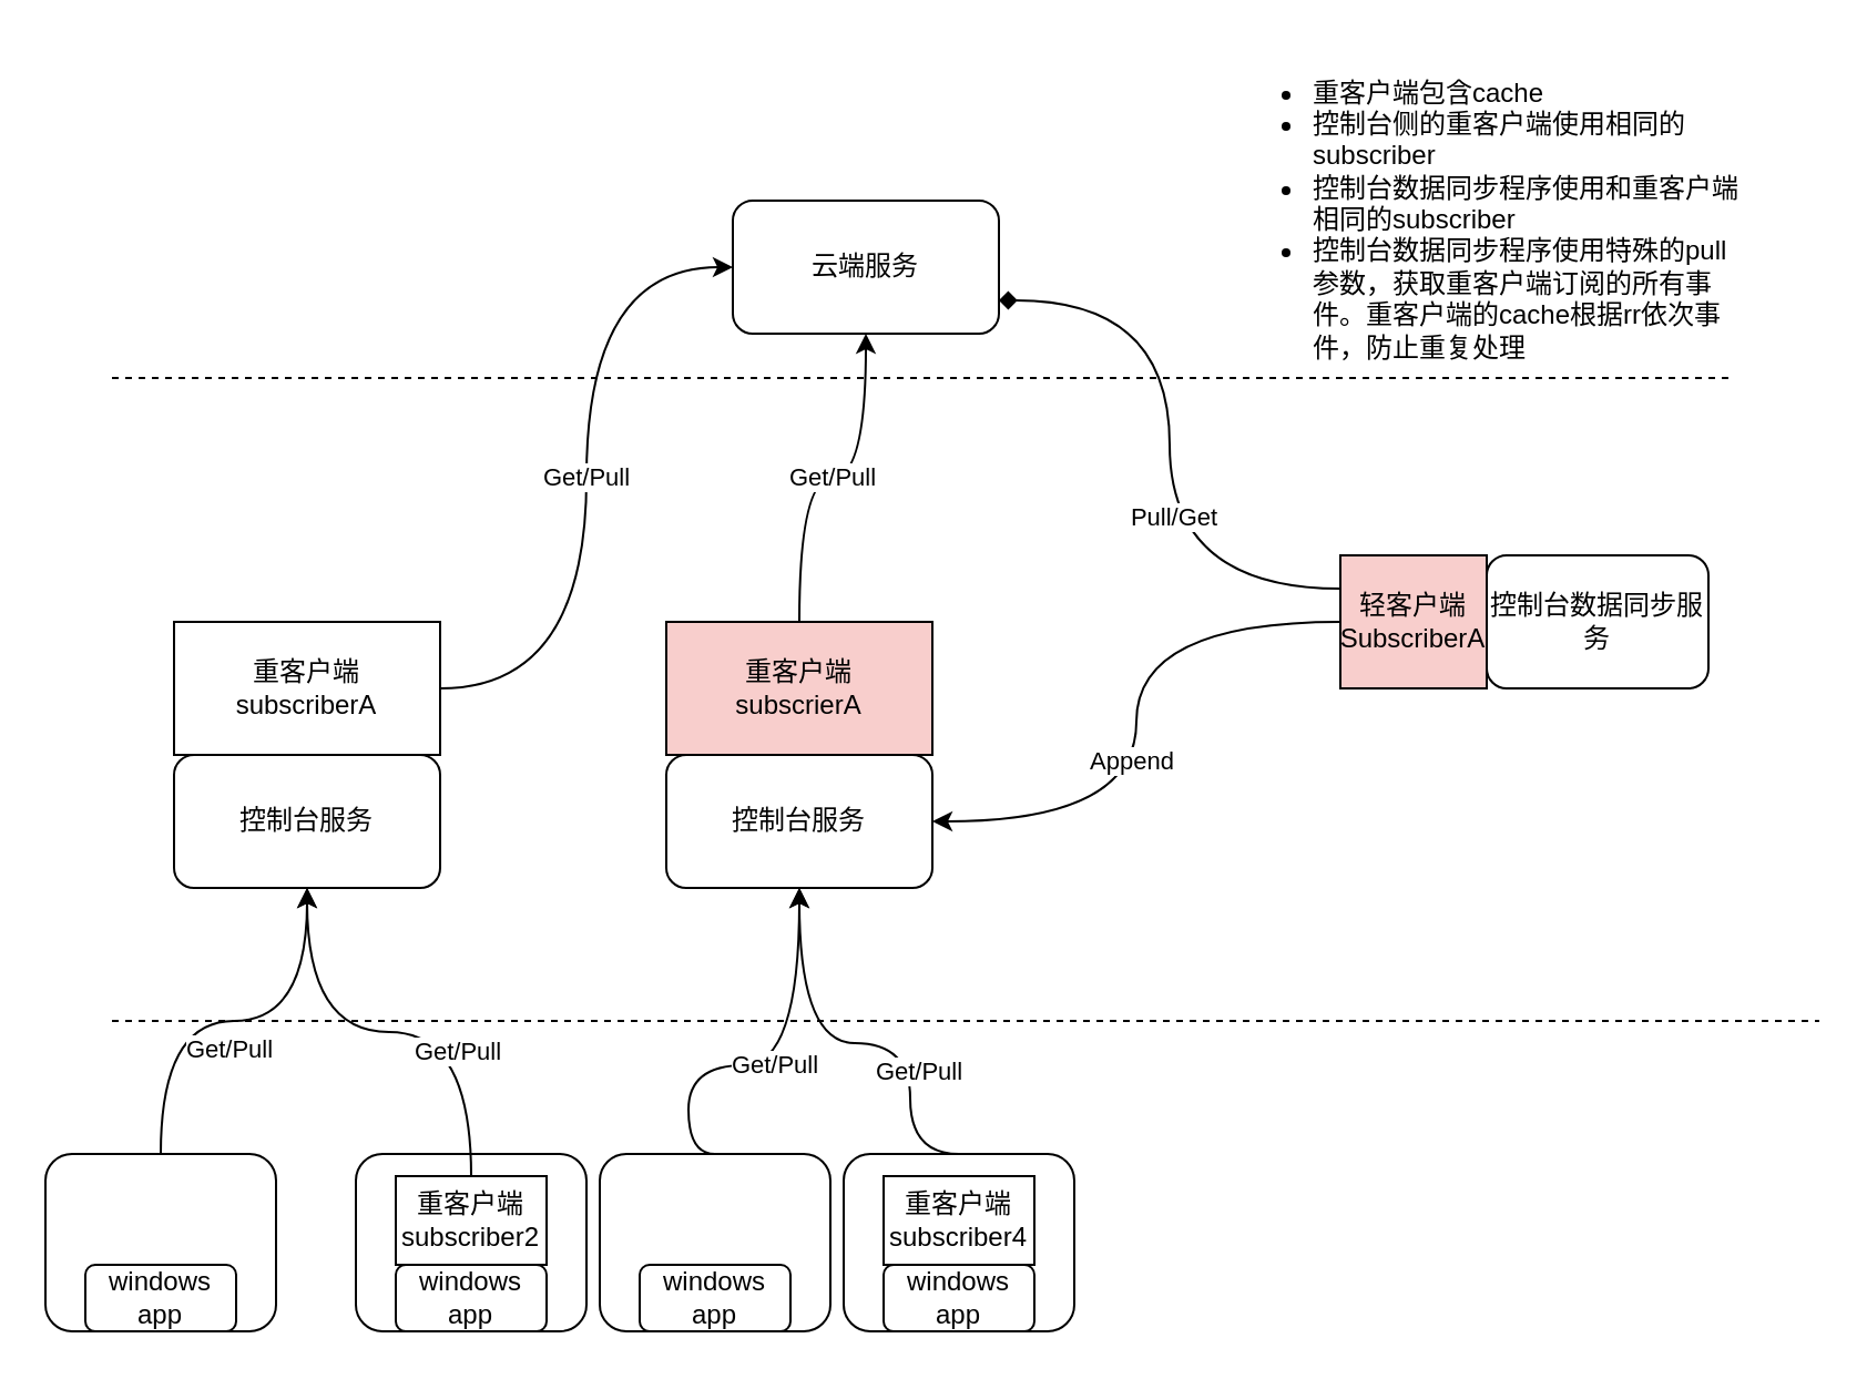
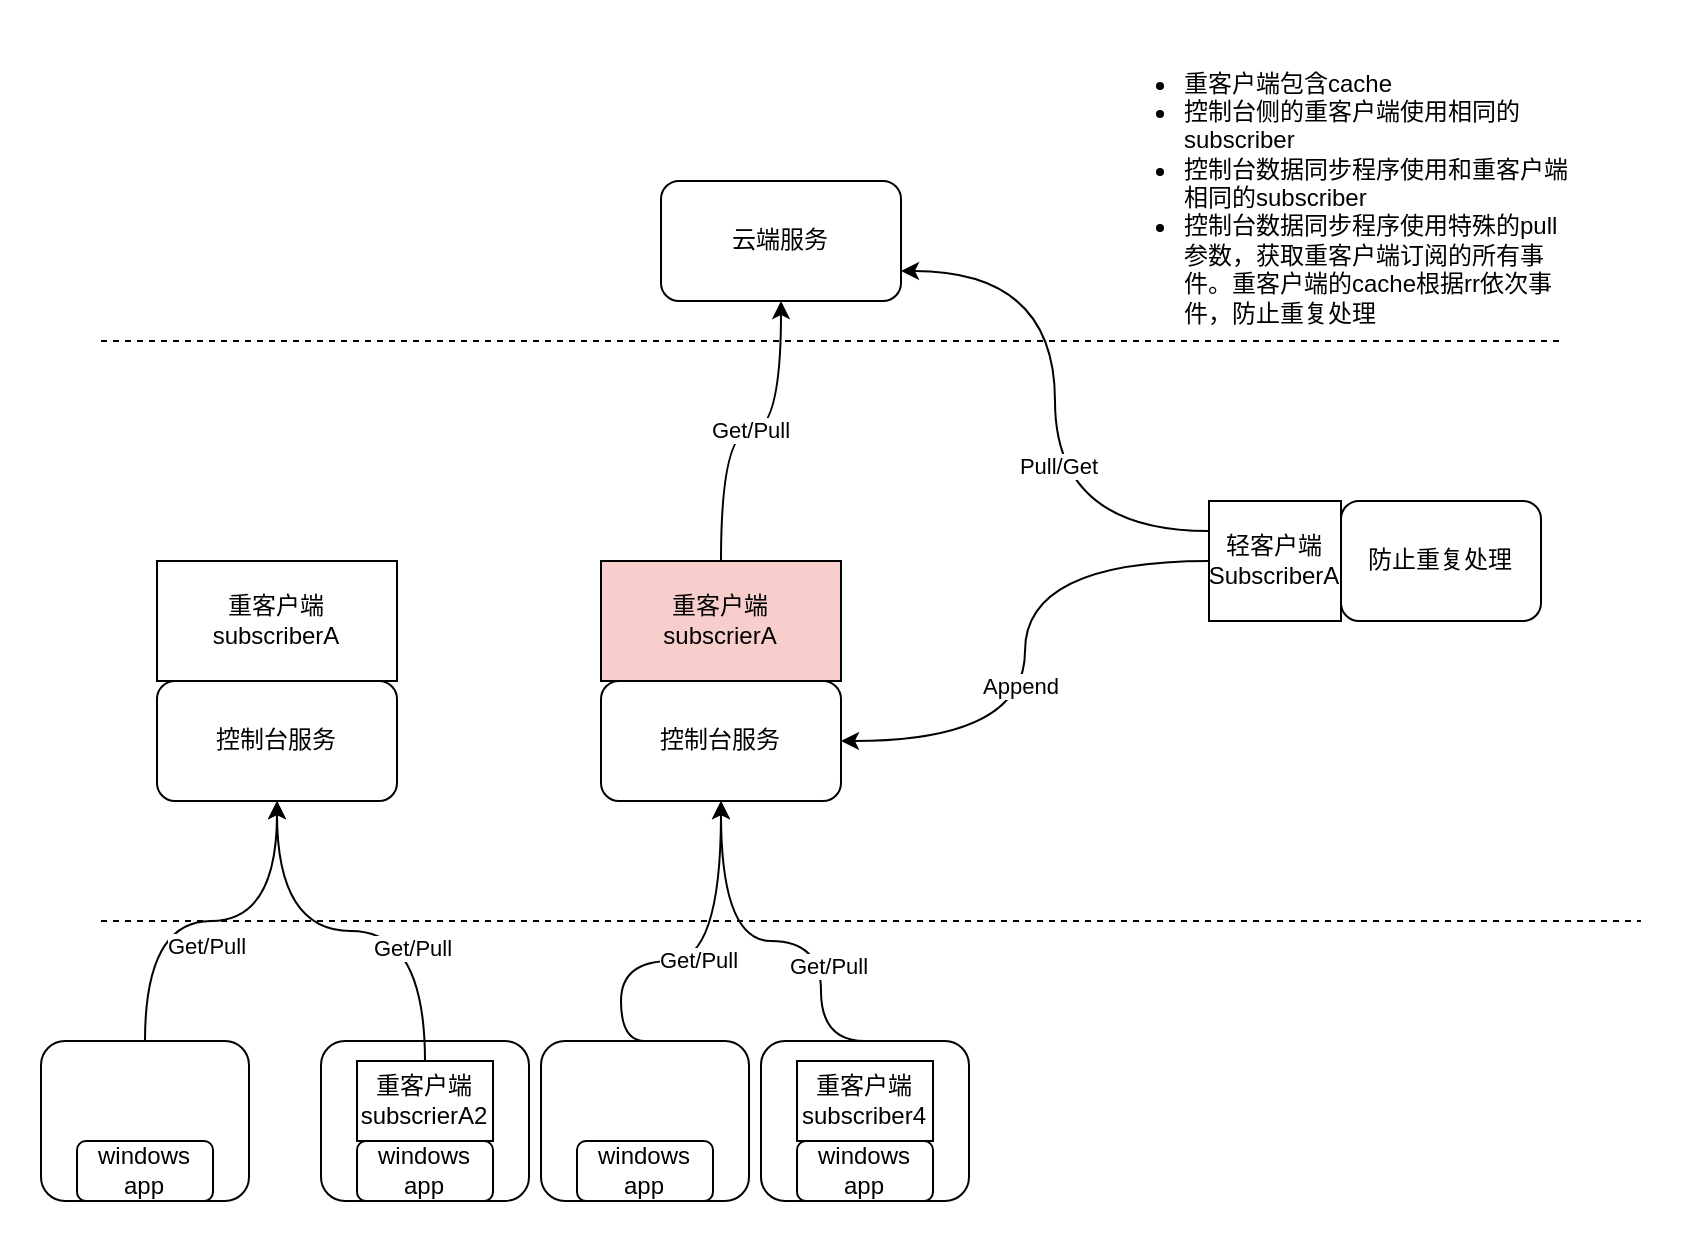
- <mxCell id="16" style="edgeStyle=orthogonalEdgeStyle;curved=1;rounded=0;orthogonalLoop=1;jettySize=auto;html=1;entryX=1;entryY=0.75;entryDx=0;entryDy=0;exitX=0;exitY=0.25;exitDx=0;exitDy=0;endArrow=diamond;" edge="1" parent="1" source="39" target="2"><mxGeometry relative="1" as="geometry" /></mxCell>
+ <mxCell id="16" style="edgeStyle=orthogonalEdgeStyle;curved=1;rounded=0;orthogonalLoop=1;jettySize=auto;html=1;entryX=1;entryY=0.75;entryDx=0;entryDy=0;exitX=0;exitY=0.25;exitDx=0;exitDy=0;" edge="1" parent="1" source="39" target="2"><mxGeometry relative="1" as="geometry" /></mxCell>
- <mxCell id="32" value="Get/Pull" style="edgeStyle=orthogonalEdgeStyle;curved=1;rounded=0;orthogonalLoop=1;jettySize=auto;html=1;entryX=0;entryY=0.5;entryDx=0;entryDy=0;" edge="1" parent="1" source="26" target="2"><mxGeometry relative="1" as="geometry" /></mxCell>
- <mxCell id="39" value="轻客户端&lt;br&gt;SubscriberA" style="rounded=0;whiteSpace=wrap;html=1;fillColor=#f8cecc;" vertex="1" parent="1"><mxGeometry x="604" y="250" width="66" height="60" as="geometry" /></mxCell>
+ <mxCell id="39" value="轻客户端&lt;br&gt;SubscriberA" style="rounded=0;whiteSpace=wrap;html=1;" vertex="1" parent="1"><mxGeometry x="604" y="250" width="66" height="60" as="geometry" /></mxCell>
- <mxCell id="20" value="控制台数据同步服务" style="rounded=1;whiteSpace=wrap;html=1;" vertex="1" parent="1"><mxGeometry x="670" y="250" width="100" height="60" as="geometry" /></mxCell>
+ <mxCell id="20" value="防止重复处理" style="rounded=1;whiteSpace=wrap;html=1;" vertex="1" parent="1"><mxGeometry x="670" y="250" width="100" height="60" as="geometry" /></mxCell>
- <mxCell id="8" value="重客户端&lt;br&gt;subscriber2" style="rounded=0;whiteSpace=wrap;html=1;" vertex="1" parent="5"><mxGeometry x="18" y="10" width="68" height="40" as="geometry" /></mxCell>
+ <mxCell id="8" value="重客户端&lt;br&gt;subscrierA2" style="rounded=0;whiteSpace=wrap;html=1;" vertex="1" parent="5"><mxGeometry x="18" y="10" width="68" height="40" as="geometry" /></mxCell>
